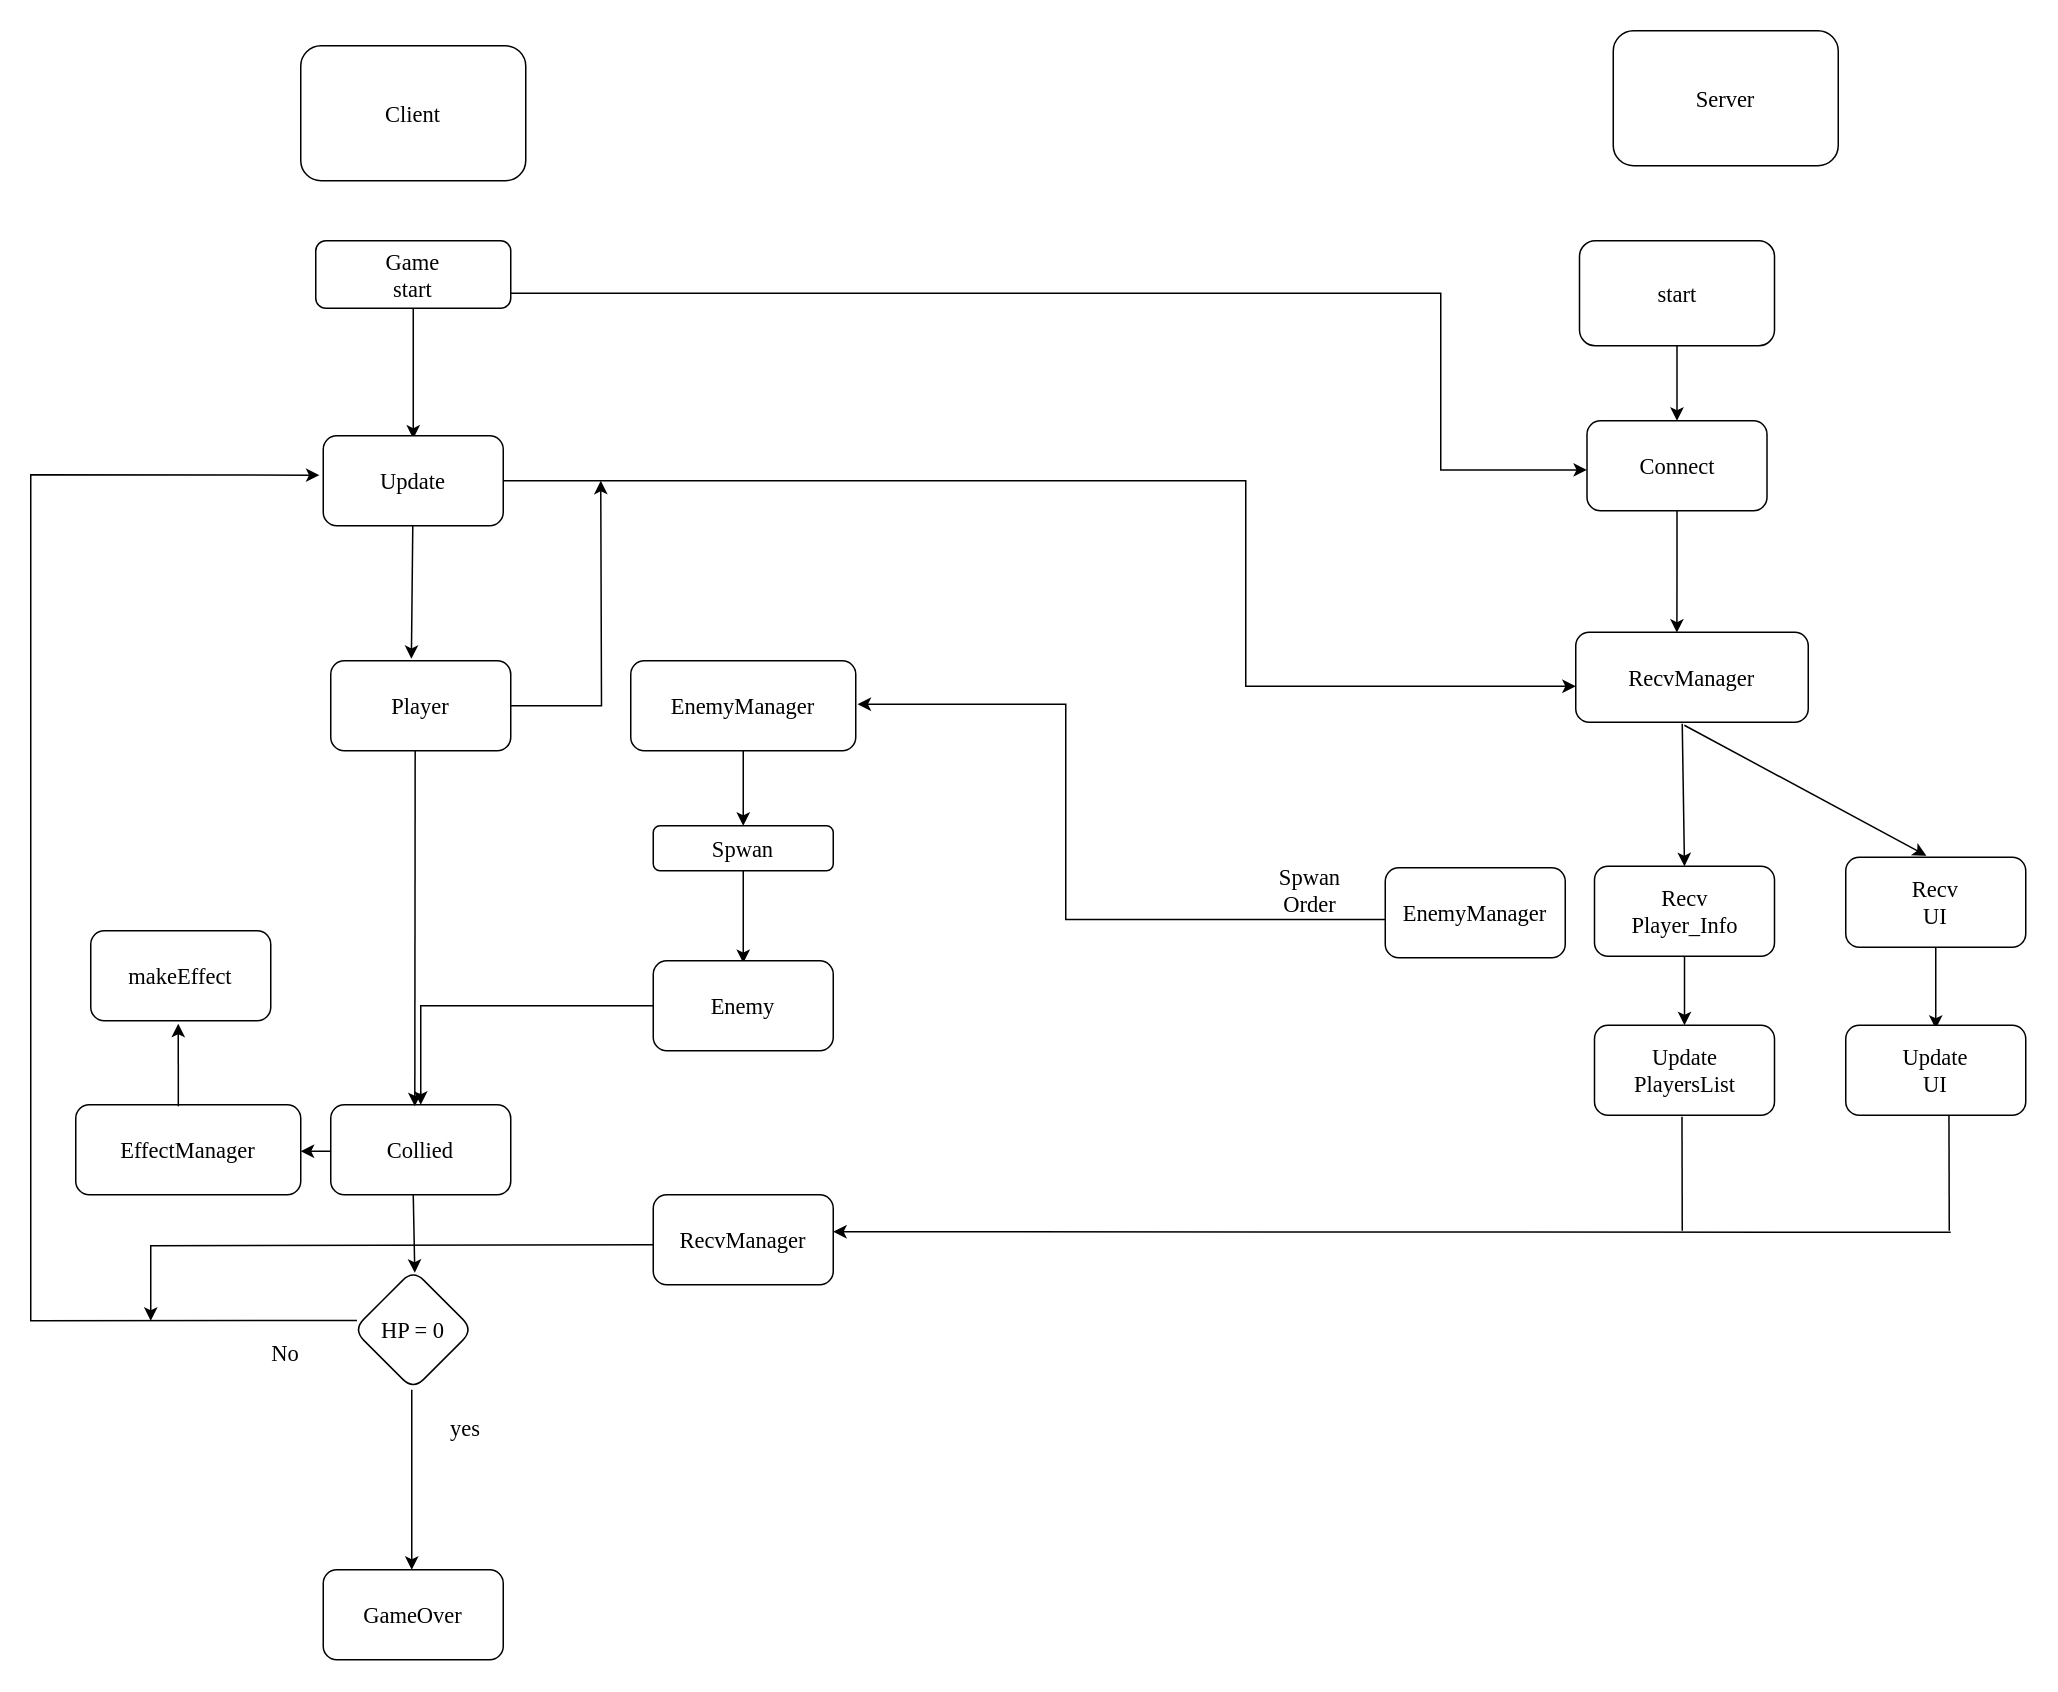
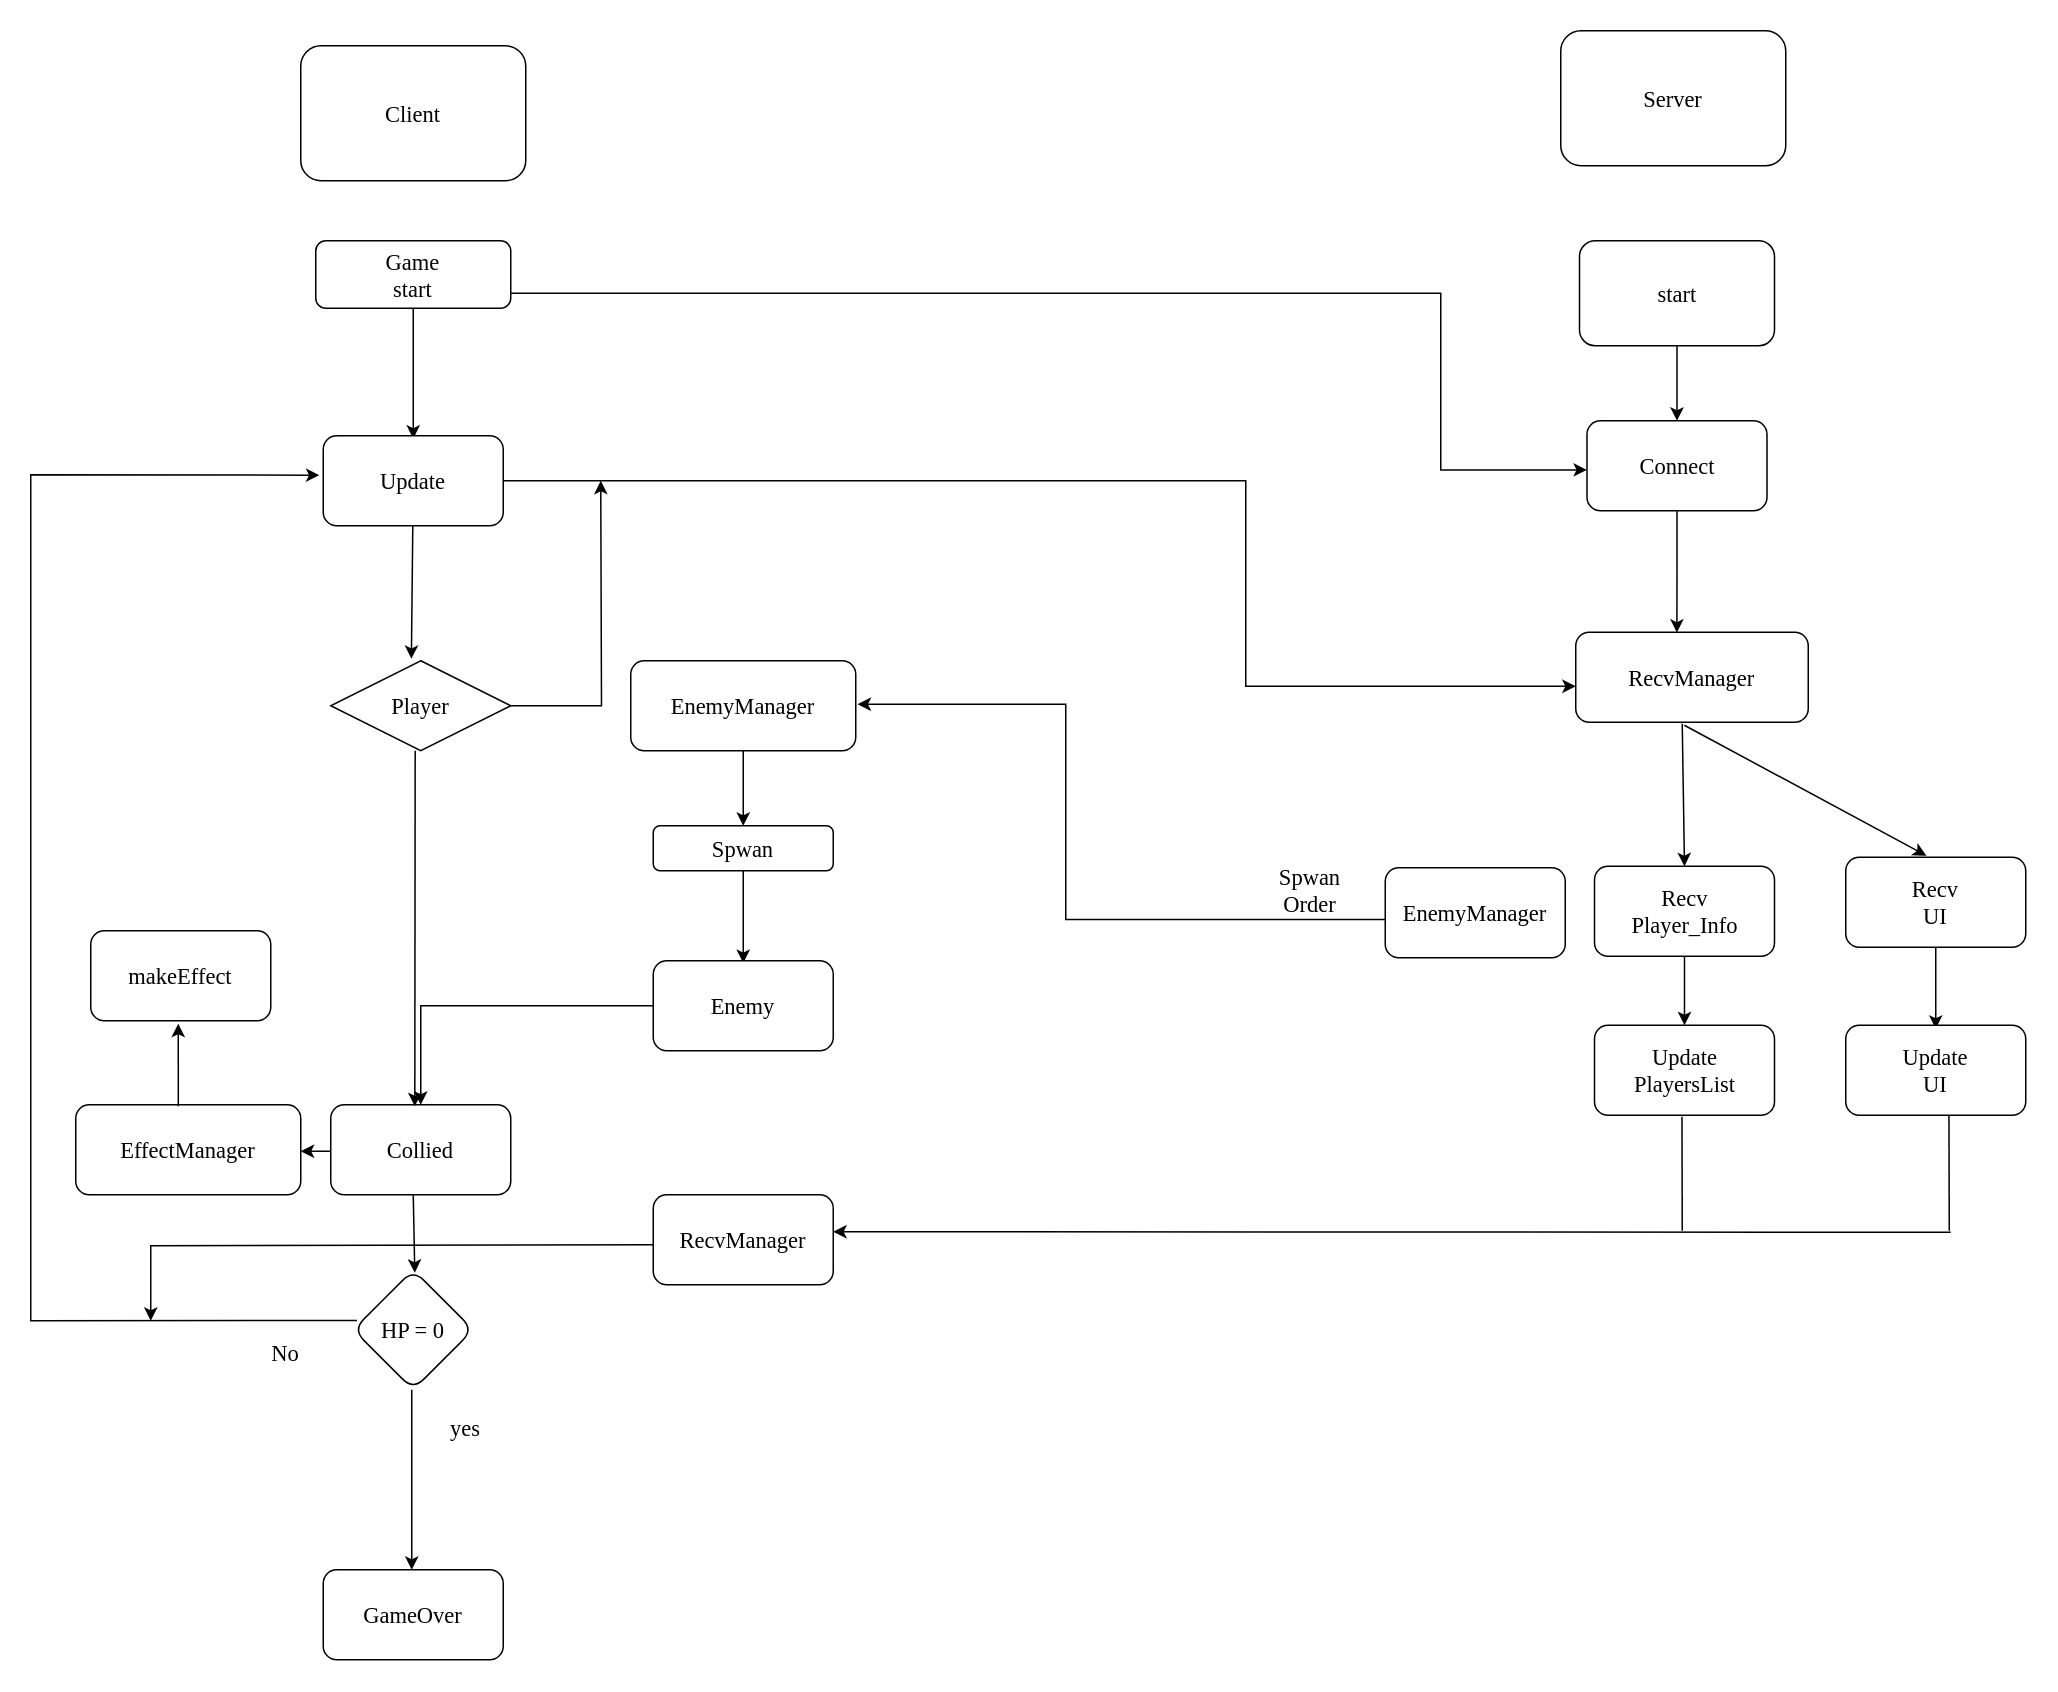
- <mxCell id="3" value="&lt;font style=&quot;font-size: 15px;&quot;&gt;Server&lt;/font&gt;" style="rounded=1;whiteSpace=wrap;html=1;fontFamily=Verdana;fontSize=15;" parent="1" vertex="1"><mxGeometry x="1075" y="20" width="150" height="90" as="geometry" /></mxCell>
+ <mxCell id="3" value="&lt;font style=&quot;font-size: 15px;&quot;&gt;Server&lt;/font&gt;" style="rounded=1;whiteSpace=wrap;html=1;fontFamily=Verdana;fontSize=15;" parent="1" vertex="1"><mxGeometry x="1040" y="20" width="150" height="90" as="geometry" /></mxCell>
- <mxCell id="14" value="Player" style="rounded=1;whiteSpace=wrap;html=1;fontSize=15;fontFamily=Verdana;" parent="1" vertex="1"><mxGeometry x="220" y="440" width="120" height="60" as="geometry" /></mxCell>
+ <mxCell id="14" value="Player" style="rhombus;whiteSpace=wrap;html=1;fontSize=15;fontFamily=Verdana;" parent="1" vertex="1"><mxGeometry x="220" y="440" width="120" height="60" as="geometry" /></mxCell>
